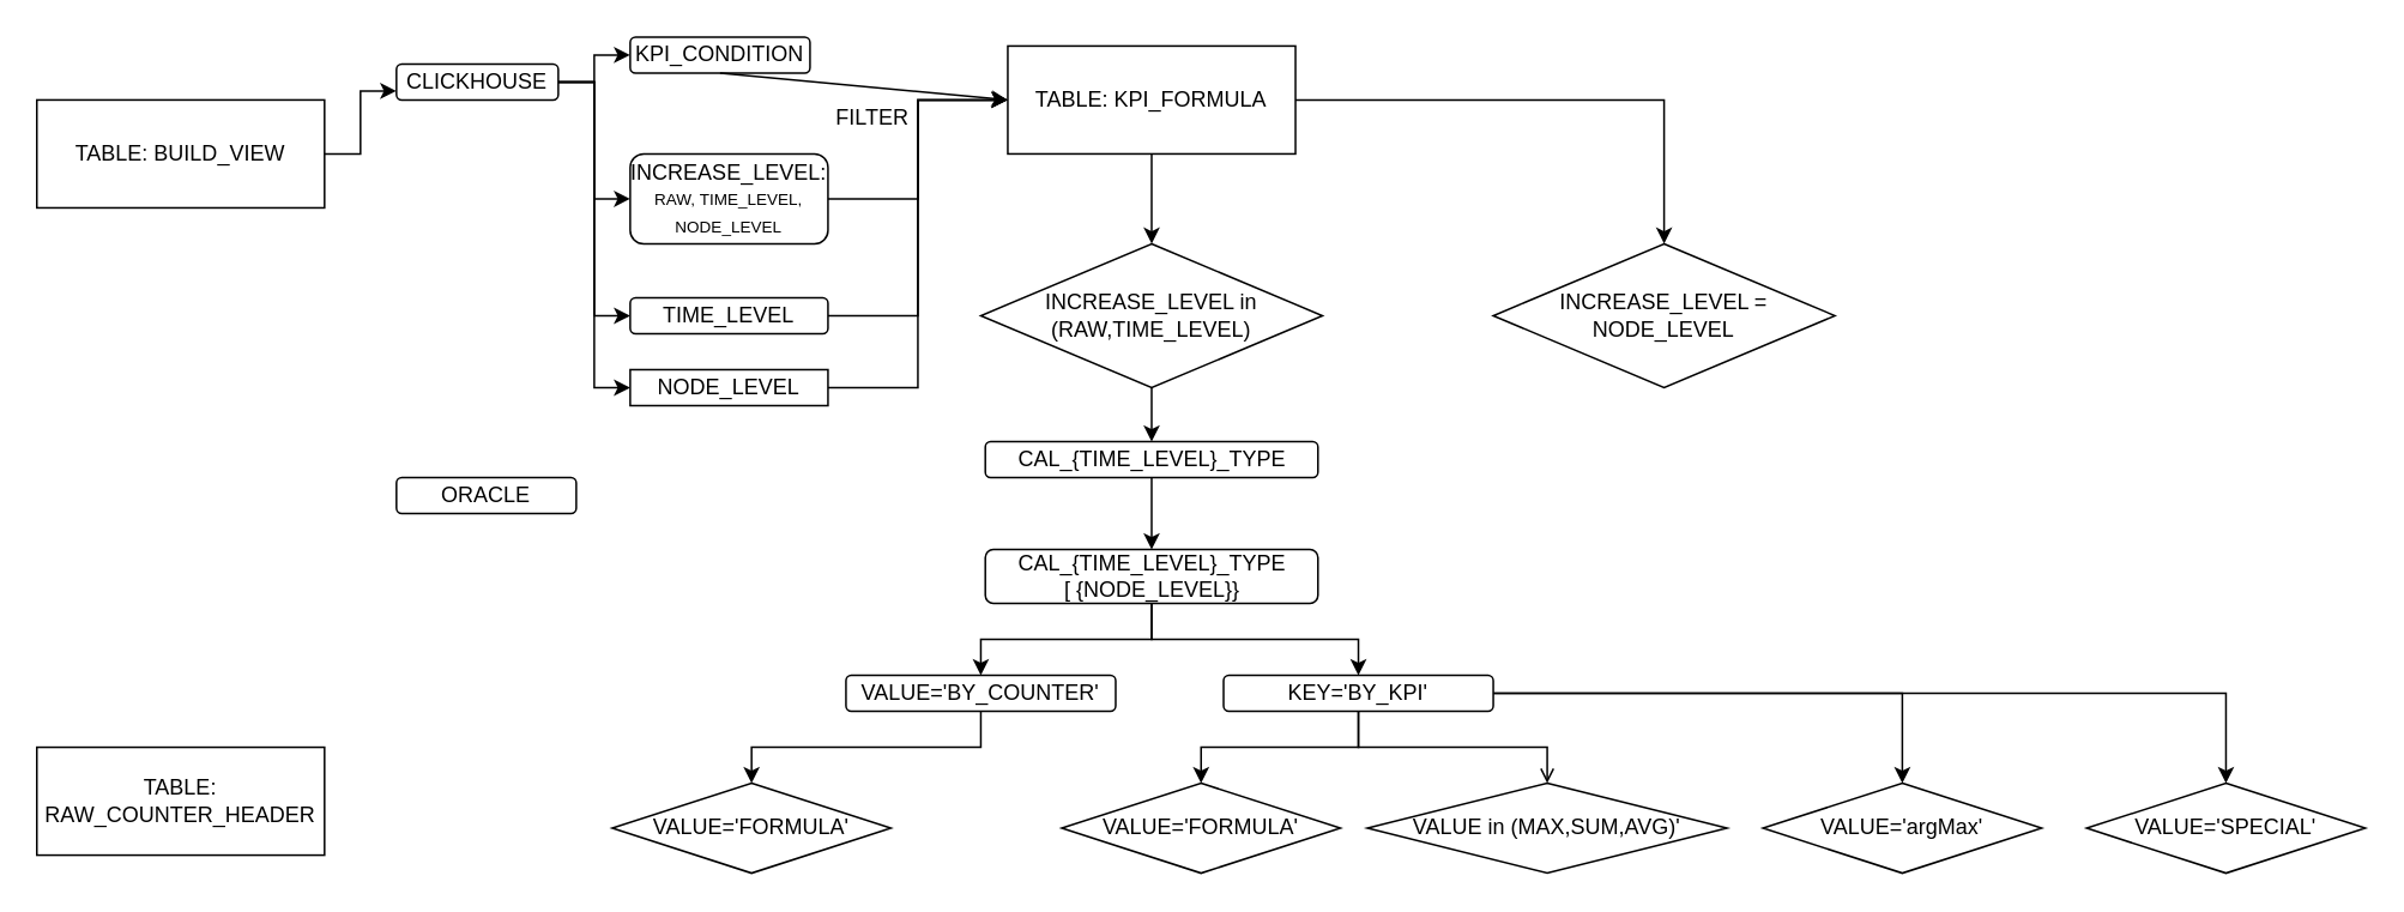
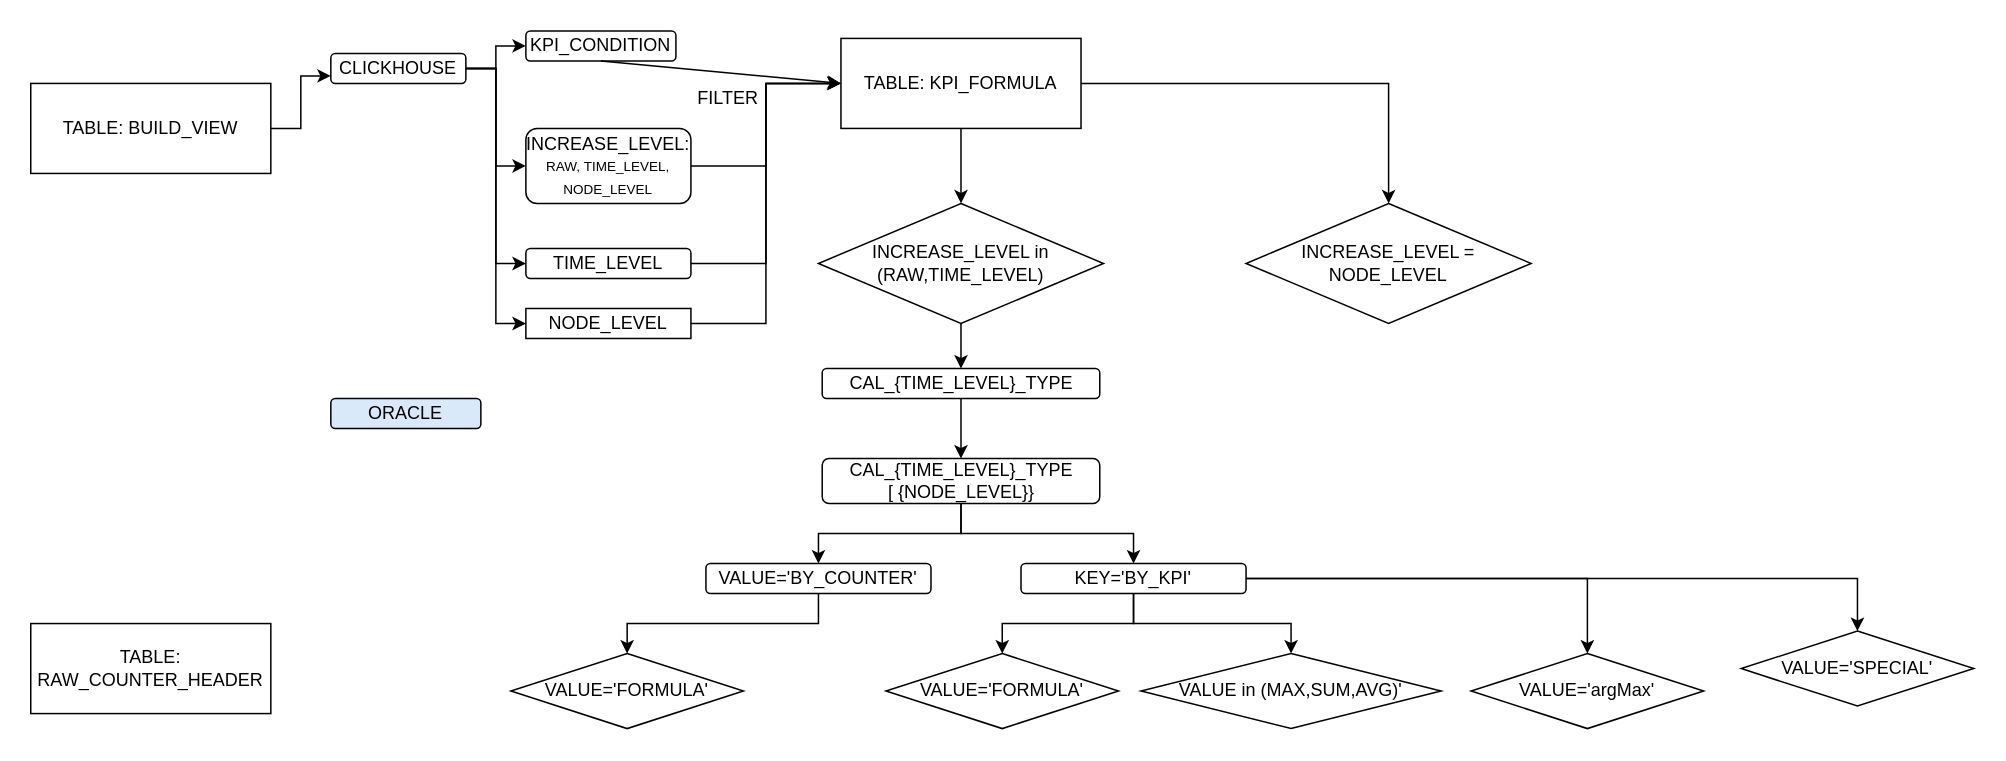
- <mxCell id="13" value="ORACLE" style="rounded=1;whiteSpace=wrap;html=1;" vertex="1" parent="1"><mxGeometry x="220" y="265" width="100" height="20" as="geometry" /></mxCell>
+ <mxCell id="13" value="ORACLE" style="rounded=1;whiteSpace=wrap;html=1;fillColor=#dae8fc;" vertex="1" parent="1"><mxGeometry x="220" y="265" width="100" height="20" as="geometry" /></mxCell>
- <mxCell id="34" style="edgeStyle=orthogonalEdgeStyle;rounded=0;orthogonalLoop=1;jettySize=auto;html=1;endArrow=open;" edge="1" parent="1" source="37" target="40"><mxGeometry relative="1" as="geometry" /></mxCell>
+ <mxCell id="34" style="edgeStyle=orthogonalEdgeStyle;rounded=0;orthogonalLoop=1;jettySize=auto;html=1;" edge="1" parent="1" source="37" target="40"><mxGeometry relative="1" as="geometry" /></mxCell>
- <mxCell id="42" value="VALUE='SPECIAL'" style="rhombus;whiteSpace=wrap;html=1;" vertex="1" parent="1"><mxGeometry x="1160" y="435" width="155" height="50" as="geometry" /></mxCell>
+ <mxCell id="42" value="VALUE='SPECIAL'" style="rhombus;whiteSpace=wrap;html=1;" vertex="1" parent="1"><mxGeometry x="1160" y="420" width="155" height="50" as="geometry" /></mxCell>
